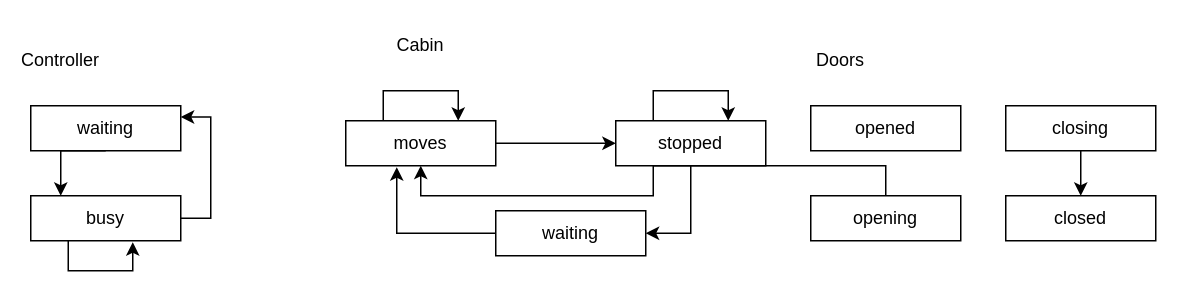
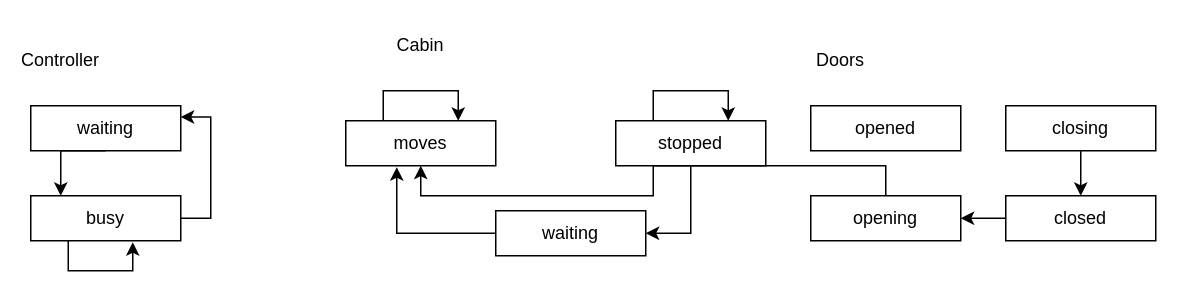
- <mxCell id="8" style="edgeStyle=orthogonalEdgeStyle;rounded=0;orthogonalLoop=1;jettySize=auto;html=1;exitX=1;exitY=0.5;exitDx=0;exitDy=0;" edge="1" parent="1" source="9" target="14"><mxGeometry relative="1" as="geometry" /></mxCell>
+ <mxCell id="21" style="edgeStyle=orthogonalEdgeStyle;rounded=0;orthogonalLoop=1;jettySize=auto;html=1;exitX=0;exitY=0.5;exitDx=0;exitDy=0;" parent="1" source="22" target="18" edge="1"><mxGeometry relative="1" as="geometry" /></mxCell>
